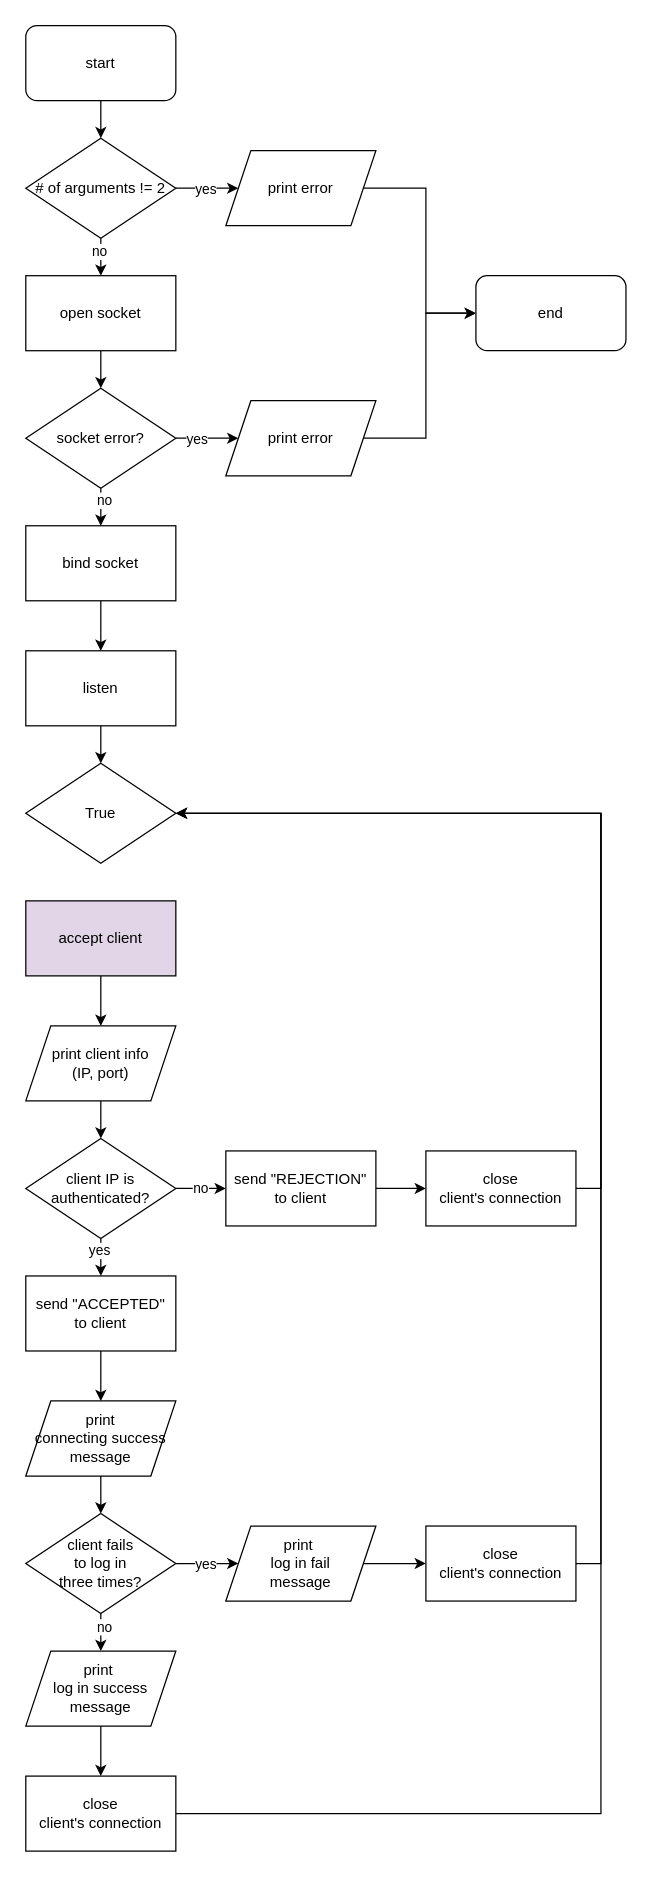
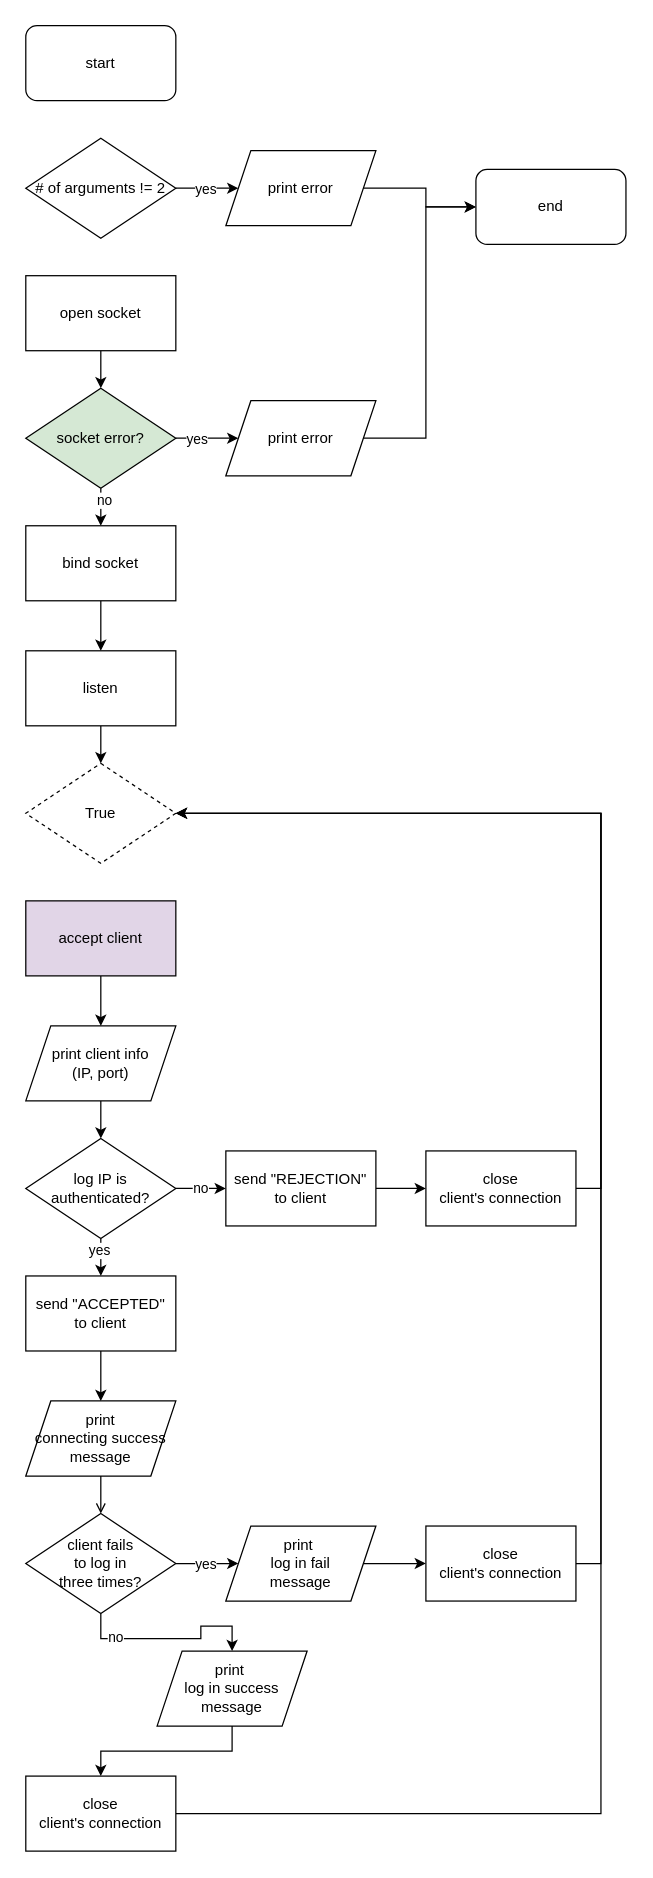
- <mxCell id="2" value="" style="edgeStyle=orthogonalEdgeStyle;rounded=0;orthogonalLoop=1;jettySize=auto;html=1;" edge="1" parent="1" source="3" target="8"><mxGeometry relative="1" as="geometry" /></mxCell>
- <mxCell id="4" value="" style="edgeStyle=orthogonalEdgeStyle;rounded=0;orthogonalLoop=1;jettySize=auto;html=1;" edge="1" parent="1" source="8" target="12"><mxGeometry relative="1" as="geometry" /></mxCell>
- <mxCell id="5" value="no" style="edgeLabel;html=1;align=center;verticalAlign=middle;resizable=0;points=[];" vertex="1" connectable="0" parent="4"><mxGeometry x="0.187" y="2" relative="1" as="geometry"><mxPoint x="-4" as="offset" /></mxGeometry></mxCell>
- <mxCell id="55" value="end" style="rounded=1;whiteSpace=wrap;html=1;" vertex="1" parent="1"><mxGeometry x="380" y="220" width="120" height="60" as="geometry" /></mxCell>
+ <mxCell id="55" value="end" style="rounded=1;whiteSpace=wrap;html=1;" vertex="1" parent="1"><mxGeometry x="380" y="135" width="120" height="60" as="geometry" /></mxCell>
- <mxCell id="17" value="socket error?" style="rhombus;whiteSpace=wrap;html=1;" vertex="1" parent="1"><mxGeometry x="20" y="310" width="120" height="80" as="geometry" /></mxCell>
+ <mxCell id="17" value="socket error?" style="rhombus;whiteSpace=wrap;html=1;fillColor=#d5e8d4;" vertex="1" parent="1"><mxGeometry x="20" y="310" width="120" height="80" as="geometry" /></mxCell>
- <mxCell id="24" value="True" style="rhombus;whiteSpace=wrap;html=1;" vertex="1" parent="1"><mxGeometry x="20" y="610" width="120" height="80" as="geometry" /></mxCell>
+ <mxCell id="24" value="True" style="rhombus;whiteSpace=wrap;html=1;dashed=1;" vertex="1" parent="1"><mxGeometry x="20" y="610" width="120" height="80" as="geometry" /></mxCell>
- <mxCell id="33" value="client IP&amp;nbsp;&lt;span style=&quot;background-color: initial;&quot;&gt;is&lt;/span&gt;&lt;div&gt;authenticated?&lt;/div&gt;" style="rhombus;whiteSpace=wrap;html=1;" vertex="1" parent="1"><mxGeometry x="20" y="910" width="120" height="80" as="geometry" /></mxCell>
+ <mxCell id="33" value="log IP&amp;nbsp;&lt;span style=&quot;background-color: initial;&quot;&gt;is&lt;/span&gt;&lt;div&gt;authenticated?&lt;/div&gt;" style="rhombus;whiteSpace=wrap;html=1;" vertex="1" parent="1"><mxGeometry x="20" y="910" width="120" height="80" as="geometry" /></mxCell>
- <mxCell id="40" value="" style="edgeStyle=orthogonalEdgeStyle;rounded=0;orthogonalLoop=1;jettySize=auto;html=1;" edge="1" parent="1" source="41" target="46"><mxGeometry relative="1" as="geometry" /></mxCell>
+ <mxCell id="40" value="" style="edgeStyle=orthogonalEdgeStyle;rounded=0;orthogonalLoop=1;jettySize=auto;html=1;endArrow=open;" edge="1" parent="1" source="41" target="46"><mxGeometry relative="1" as="geometry" /></mxCell>
- <mxCell id="48" value="print&amp;nbsp;&lt;div&gt;log in success&lt;br&gt;&lt;div&gt;message&lt;/div&gt;&lt;/div&gt;" style="shape=parallelogram;perimeter=parallelogramPerimeter;whiteSpace=wrap;html=1;fixedSize=1;" vertex="1" parent="1"><mxGeometry x="20" y="1320" width="120" height="60" as="geometry" /></mxCell>
+ <mxCell id="48" value="print&amp;nbsp;&lt;div&gt;log in success&lt;br&gt;&lt;div&gt;message&lt;/div&gt;&lt;/div&gt;" style="shape=parallelogram;perimeter=parallelogramPerimeter;whiteSpace=wrap;html=1;fixedSize=1;" vertex="1" parent="1"><mxGeometry x="125" y="1320" width="120" height="60" as="geometry" /></mxCell>
